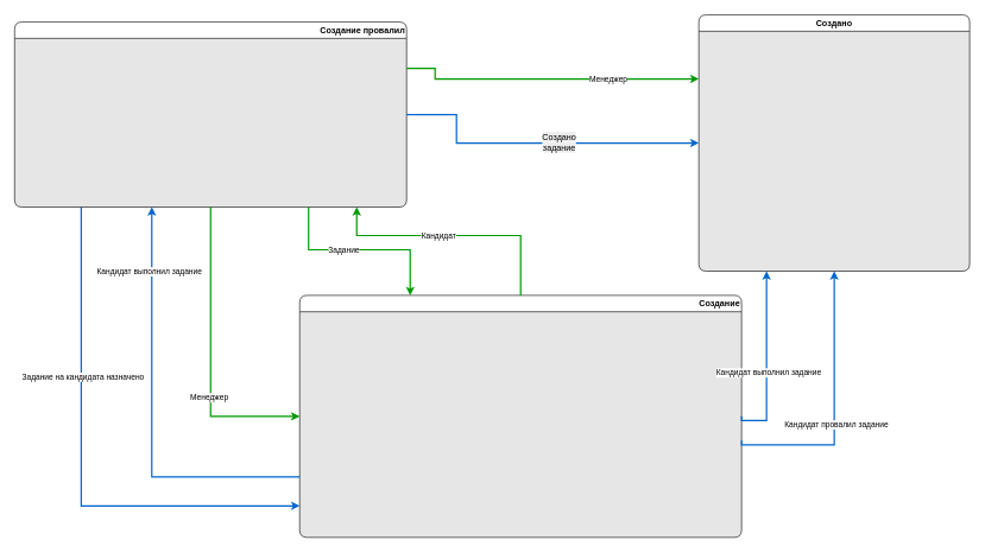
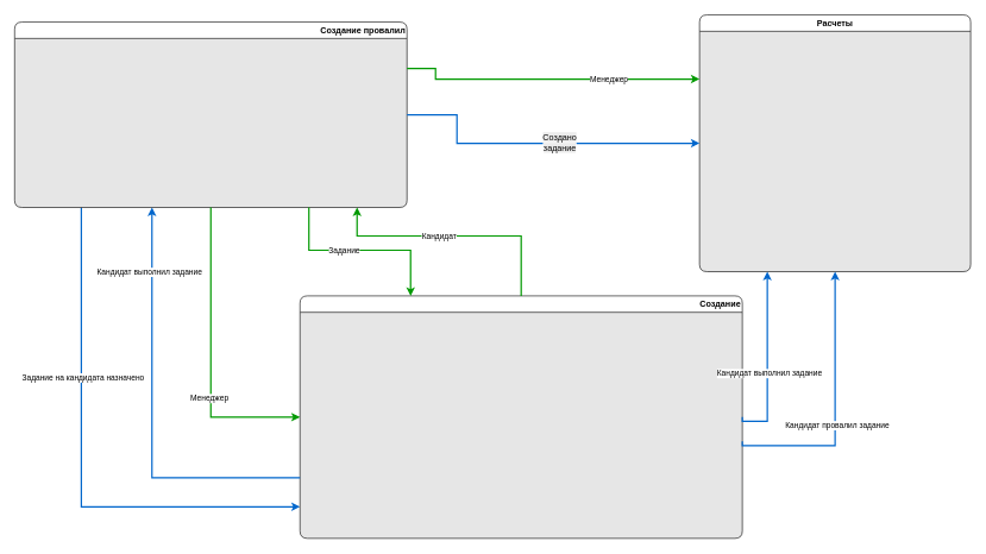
- <mxCell id="2" value="Создано" style="swimlane;whiteSpace=wrap;html=1;rounded=1;perimeterSpacing=0;fillColor=#FFFFFF;swimlaneFillColor=#E6E6E6;" parent="1" vertex="1"><mxGeometry x="980" y="20" width="380" height="360" as="geometry" /></mxCell>
+ <mxCell id="2" value="Расчеты" style="swimlane;whiteSpace=wrap;html=1;rounded=1;perimeterSpacing=0;fillColor=#FFFFFF;swimlaneFillColor=#E6E6E6;" parent="1" vertex="1"><mxGeometry x="980" y="20" width="380" height="360" as="geometry" /></mxCell>
